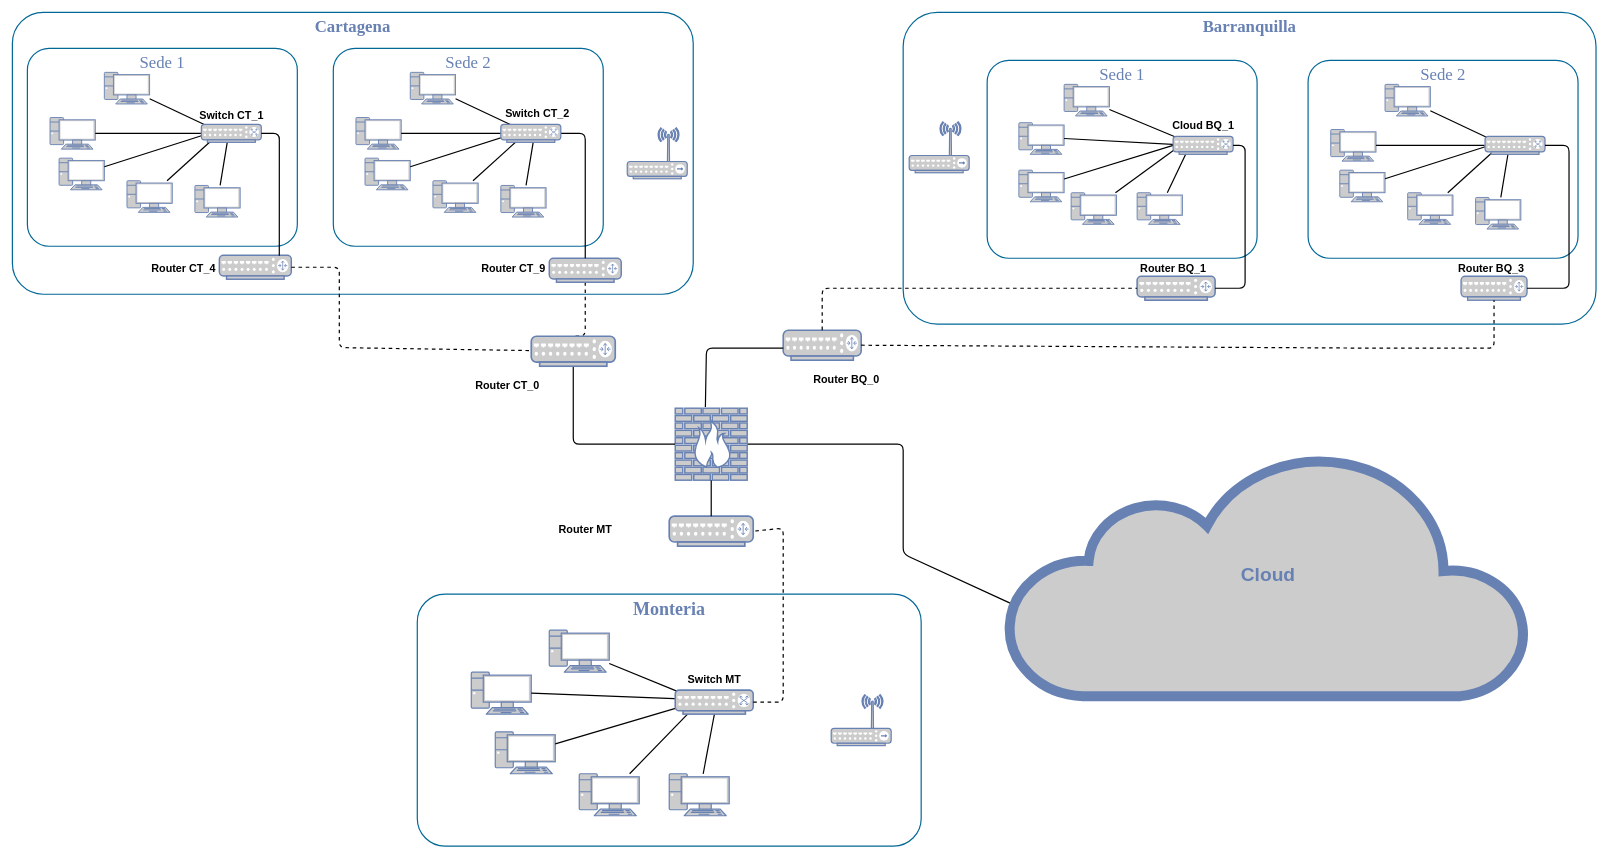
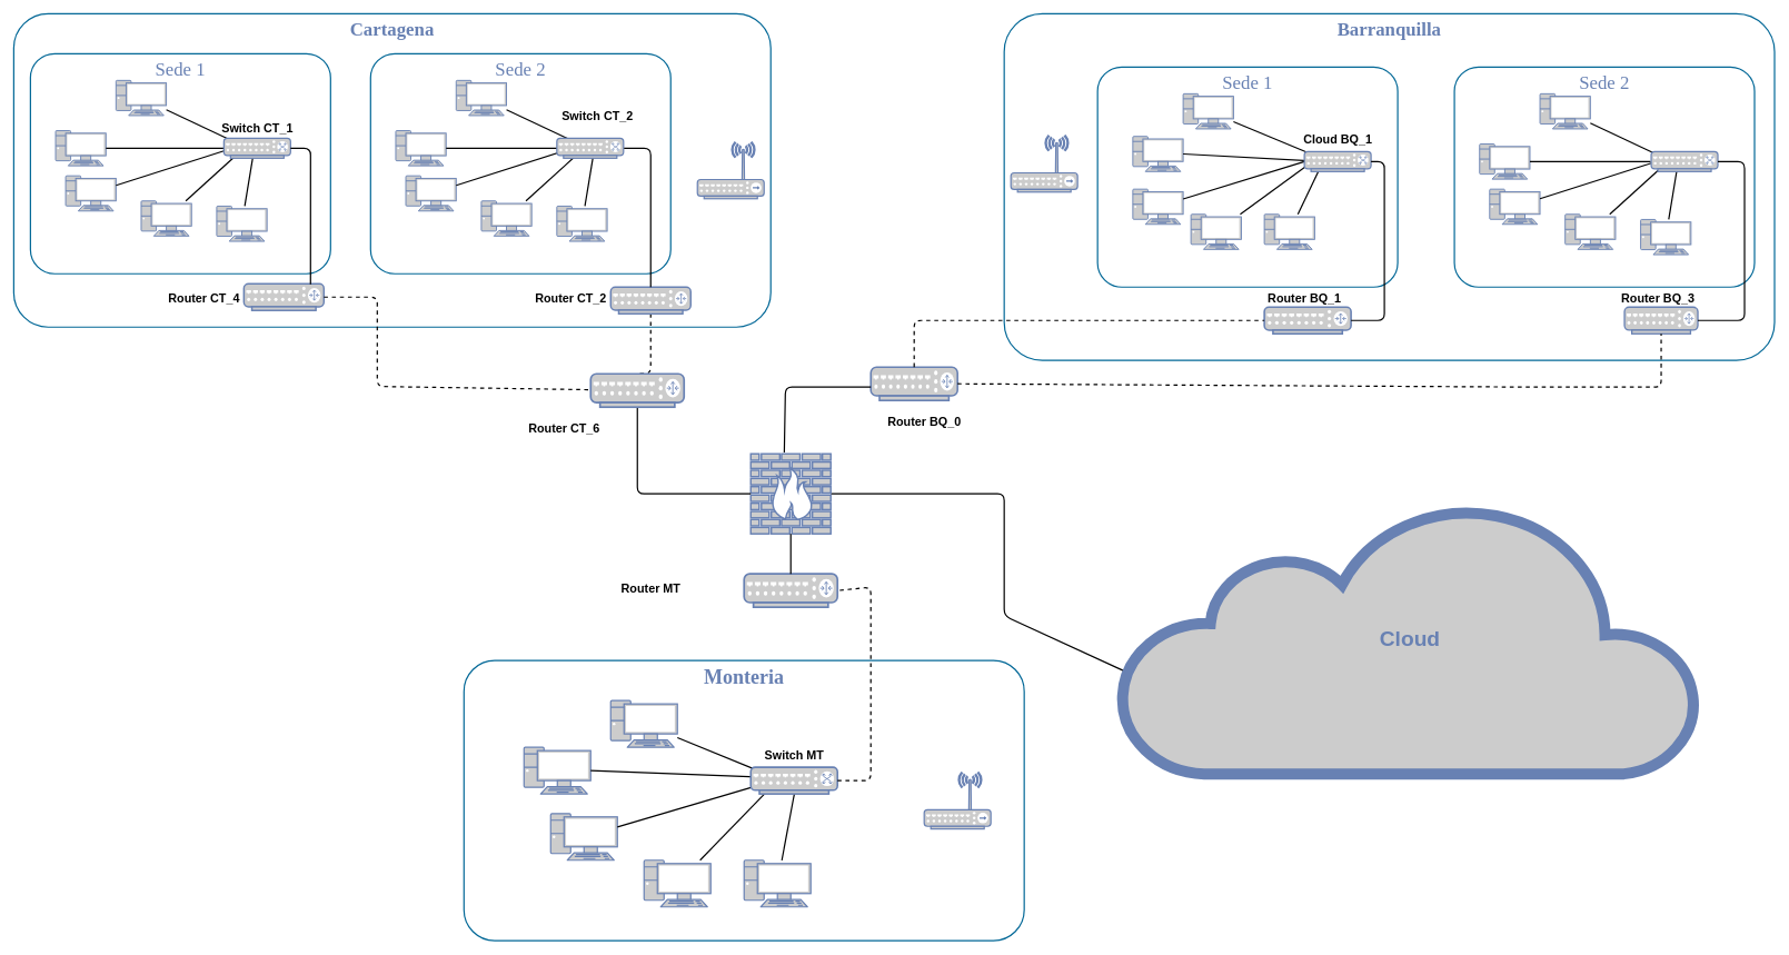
- <mxCell id="46" value="&lt;font style=&quot;font-size: 18px&quot;&gt;Switch CT_2&lt;/font&gt;" style="text;strokeColor=none;fillColor=none;html=1;fontSize=24;fontStyle=1;verticalAlign=middle;align=center;strokeWidth=0;" vertex="1" parent="33"><mxGeometry x="290" y="86.77" width="100" height="40" as="geometry" /></mxCell>
+ <mxCell id="46" value="&lt;font style=&quot;font-size: 18px&quot;&gt;Switch CT_2&lt;/font&gt;" style="text;strokeColor=none;fillColor=none;html=1;fontSize=24;fontStyle=1;verticalAlign=middle;align=center;strokeWidth=0;" vertex="1" parent="33"><mxGeometry x="290" y="71.77" width="100" height="40" as="geometry" /></mxCell>
- <mxCell id="94" value="&lt;font style=&quot;font-size: 18px&quot;&gt;Router CT_9&lt;/font&gt;" style="text;strokeColor=none;fillColor=none;html=1;fontSize=24;fontStyle=1;verticalAlign=middle;align=center;strokeWidth=0;" vertex="1" parent="1"><mxGeometry x="805" y="425" width="100" height="40" as="geometry" /></mxCell>
+ <mxCell id="94" value="&lt;font style=&quot;font-size: 18px&quot;&gt;Router CT_2&lt;/font&gt;" style="text;strokeColor=none;fillColor=none;html=1;fontSize=24;fontStyle=1;verticalAlign=middle;align=center;strokeWidth=0;" vertex="1" parent="1"><mxGeometry x="805" y="425" width="100" height="40" as="geometry" /></mxCell>
- <mxCell id="97" value="&lt;font style=&quot;font-size: 18px&quot;&gt;Router BQ_0&lt;/font&gt;" style="text;strokeColor=none;fillColor=none;html=1;fontSize=24;fontStyle=1;verticalAlign=middle;align=center;strokeWidth=0;" vertex="1" parent="1"><mxGeometry x="1360" y="610" width="100" height="40" as="geometry" /></mxCell>
+ <mxCell id="97" value="&lt;font style=&quot;font-size: 18px&quot;&gt;Router BQ_0&lt;/font&gt;" style="text;strokeColor=none;fillColor=none;html=1;fontSize=24;fontStyle=1;verticalAlign=middle;align=center;strokeWidth=0;" vertex="1" parent="1"><mxGeometry x="1335" y="610" width="100" height="40" as="geometry" /></mxCell>
- <mxCell id="96" value="&lt;font style=&quot;font-size: 18px&quot;&gt;Router CT_0&lt;/font&gt;" style="text;strokeColor=none;fillColor=none;html=1;fontSize=24;fontStyle=1;verticalAlign=middle;align=center;strokeWidth=0;" vertex="1" parent="1"><mxGeometry x="795" y="620" width="100" height="40" as="geometry" /></mxCell>
+ <mxCell id="96" value="&lt;font style=&quot;font-size: 18px&quot;&gt;Router CT_6&lt;/font&gt;" style="text;strokeColor=none;fillColor=none;html=1;fontSize=24;fontStyle=1;verticalAlign=middle;align=center;strokeWidth=0;" vertex="1" parent="1"><mxGeometry x="795" y="620" width="100" height="40" as="geometry" /></mxCell>
